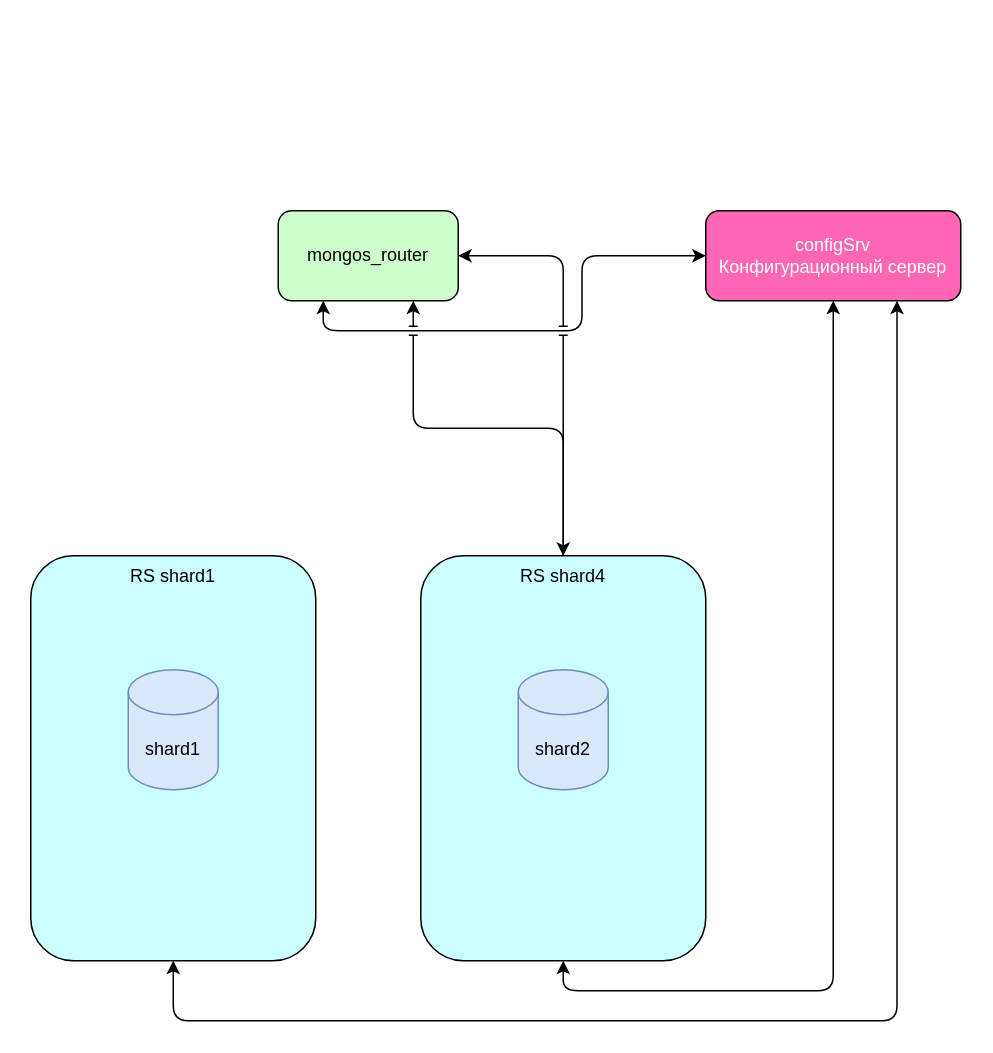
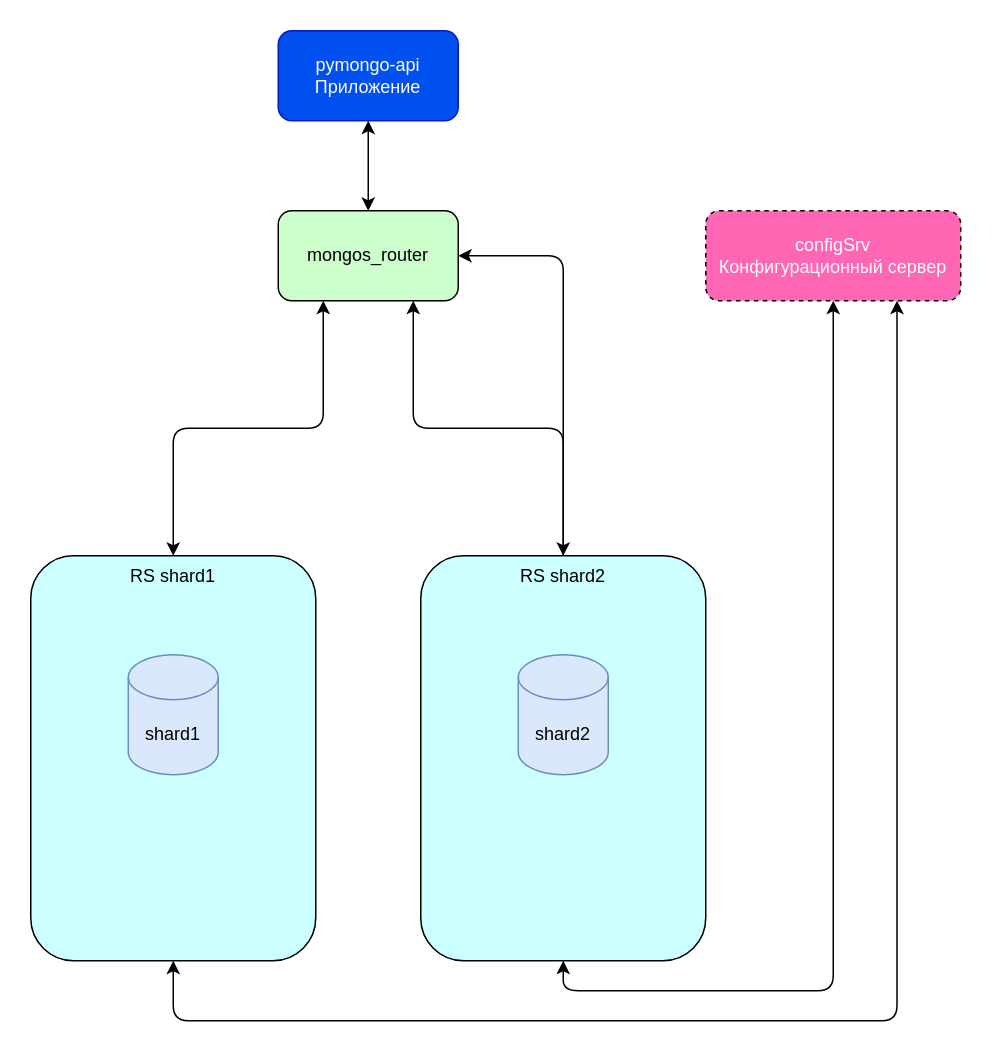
+ <mxCell id="2" value="pymongo-api&lt;div&gt;Приложение&lt;/div&gt;" style="rounded=1;whiteSpace=wrap;html=1;fillColor=#0050ef;fontColor=#ffffff;strokeColor=#001DBC;" parent="1" vertex="1"><mxGeometry x="185" y="20" width="120" height="60" as="geometry" /></mxCell>
+ <mxCell id="7" style="edgeStyle=orthogonalEdgeStyle;rounded=1;orthogonalLoop=1;jettySize=auto;html=1;entryX=0.5;entryY=0;entryDx=0;entryDy=0;curved=0;startArrow=classic;startFill=1;exitX=0.5;exitY=1;exitDx=0;exitDy=0;" parent="1" source="2" target="5" edge="1"><mxGeometry relative="1" as="geometry"><mxPoint x="315" y="40.037" as="sourcePoint" /></mxGeometry></mxCell>
- <mxCell id="3" style="edgeStyle=orthogonalEdgeStyle;rounded=1;orthogonalLoop=1;jettySize=auto;html=1;exitX=0.25;exitY=1;exitDx=0;exitDy=0;curved=0;startArrow=classic;startFill=1;jumpStyle=line;" parent="1" source="5" target="10" edge="1"><mxGeometry relative="1" as="geometry" /></mxCell>
+ <mxCell id="3" style="edgeStyle=orthogonalEdgeStyle;rounded=1;orthogonalLoop=1;jettySize=auto;html=1;exitX=0.25;exitY=1;exitDx=0;exitDy=0;entryX=0.5;entryY=0;entryDx=0;entryDy=0;curved=0;startArrow=classic;startFill=1;jumpStyle=line;" parent="1" source="5" target="12" edge="1"><mxGeometry relative="1" as="geometry" /></mxCell>
- <mxCell id="10" value="&lt;div&gt;configSrv&lt;/div&gt;Конфигурационный сервер" style="rounded=1;whiteSpace=wrap;html=1;verticalAlign=middle;fillColor=#FF66B3;fontColor=#FFFFFF;" parent="1" vertex="1"><mxGeometry x="470" y="140" width="170" height="60" as="geometry" /></mxCell>
+ <mxCell id="10" value="&lt;div&gt;configSrv&lt;/div&gt;Конфигурационный сервер" style="rounded=1;whiteSpace=wrap;html=1;verticalAlign=middle;fillColor=#FF66B3;fontColor=#FFFFFF;dashed=1;" parent="1" vertex="1"><mxGeometry x="470" y="140" width="170" height="60" as="geometry" /></mxCell>
- <mxCell id="15" value="RS shard4" style="rounded=1;whiteSpace=wrap;html=1;verticalAlign=top;fillColor=#CCFFFF;fillStyle=auto;" parent="1" vertex="1"><mxGeometry x="280" y="370" width="190" height="270" as="geometry" /></mxCell>
+ <mxCell id="15" value="RS shard2" style="rounded=1;whiteSpace=wrap;html=1;verticalAlign=top;fillColor=#CCFFFF;fillStyle=auto;" parent="1" vertex="1"><mxGeometry x="280" y="370" width="190" height="270" as="geometry" /></mxCell>
- <mxCell id="13" value="shard1" style="shape=cylinder3;whiteSpace=wrap;html=1;boundedLbl=1;backgroundOutline=1;size=15;fillColor=#dae8fc;strokeColor=#6c8ebf;" parent="1" vertex="1"><mxGeometry x="85" y="446" width="60" height="80" as="geometry" /></mxCell>
+ <mxCell id="13" value="shard1" style="shape=cylinder3;whiteSpace=wrap;html=1;boundedLbl=1;backgroundOutline=1;size=15;fillColor=#dae8fc;strokeColor=#6c8ebf;" parent="1" vertex="1"><mxGeometry x="85" y="436" width="60" height="80" as="geometry" /></mxCell>
- <mxCell id="16" value="shard2" style="shape=cylinder3;whiteSpace=wrap;html=1;boundedLbl=1;backgroundOutline=1;size=15;fillColor=#dae8fc;strokeColor=#6c8ebf;" parent="1" vertex="1"><mxGeometry x="345" y="446" width="60" height="80" as="geometry" /></mxCell>
+ <mxCell id="16" value="shard2" style="shape=cylinder3;whiteSpace=wrap;html=1;boundedLbl=1;backgroundOutline=1;size=15;fillColor=#dae8fc;strokeColor=#6c8ebf;" parent="1" vertex="1"><mxGeometry x="345" y="436" width="60" height="80" as="geometry" /></mxCell>
